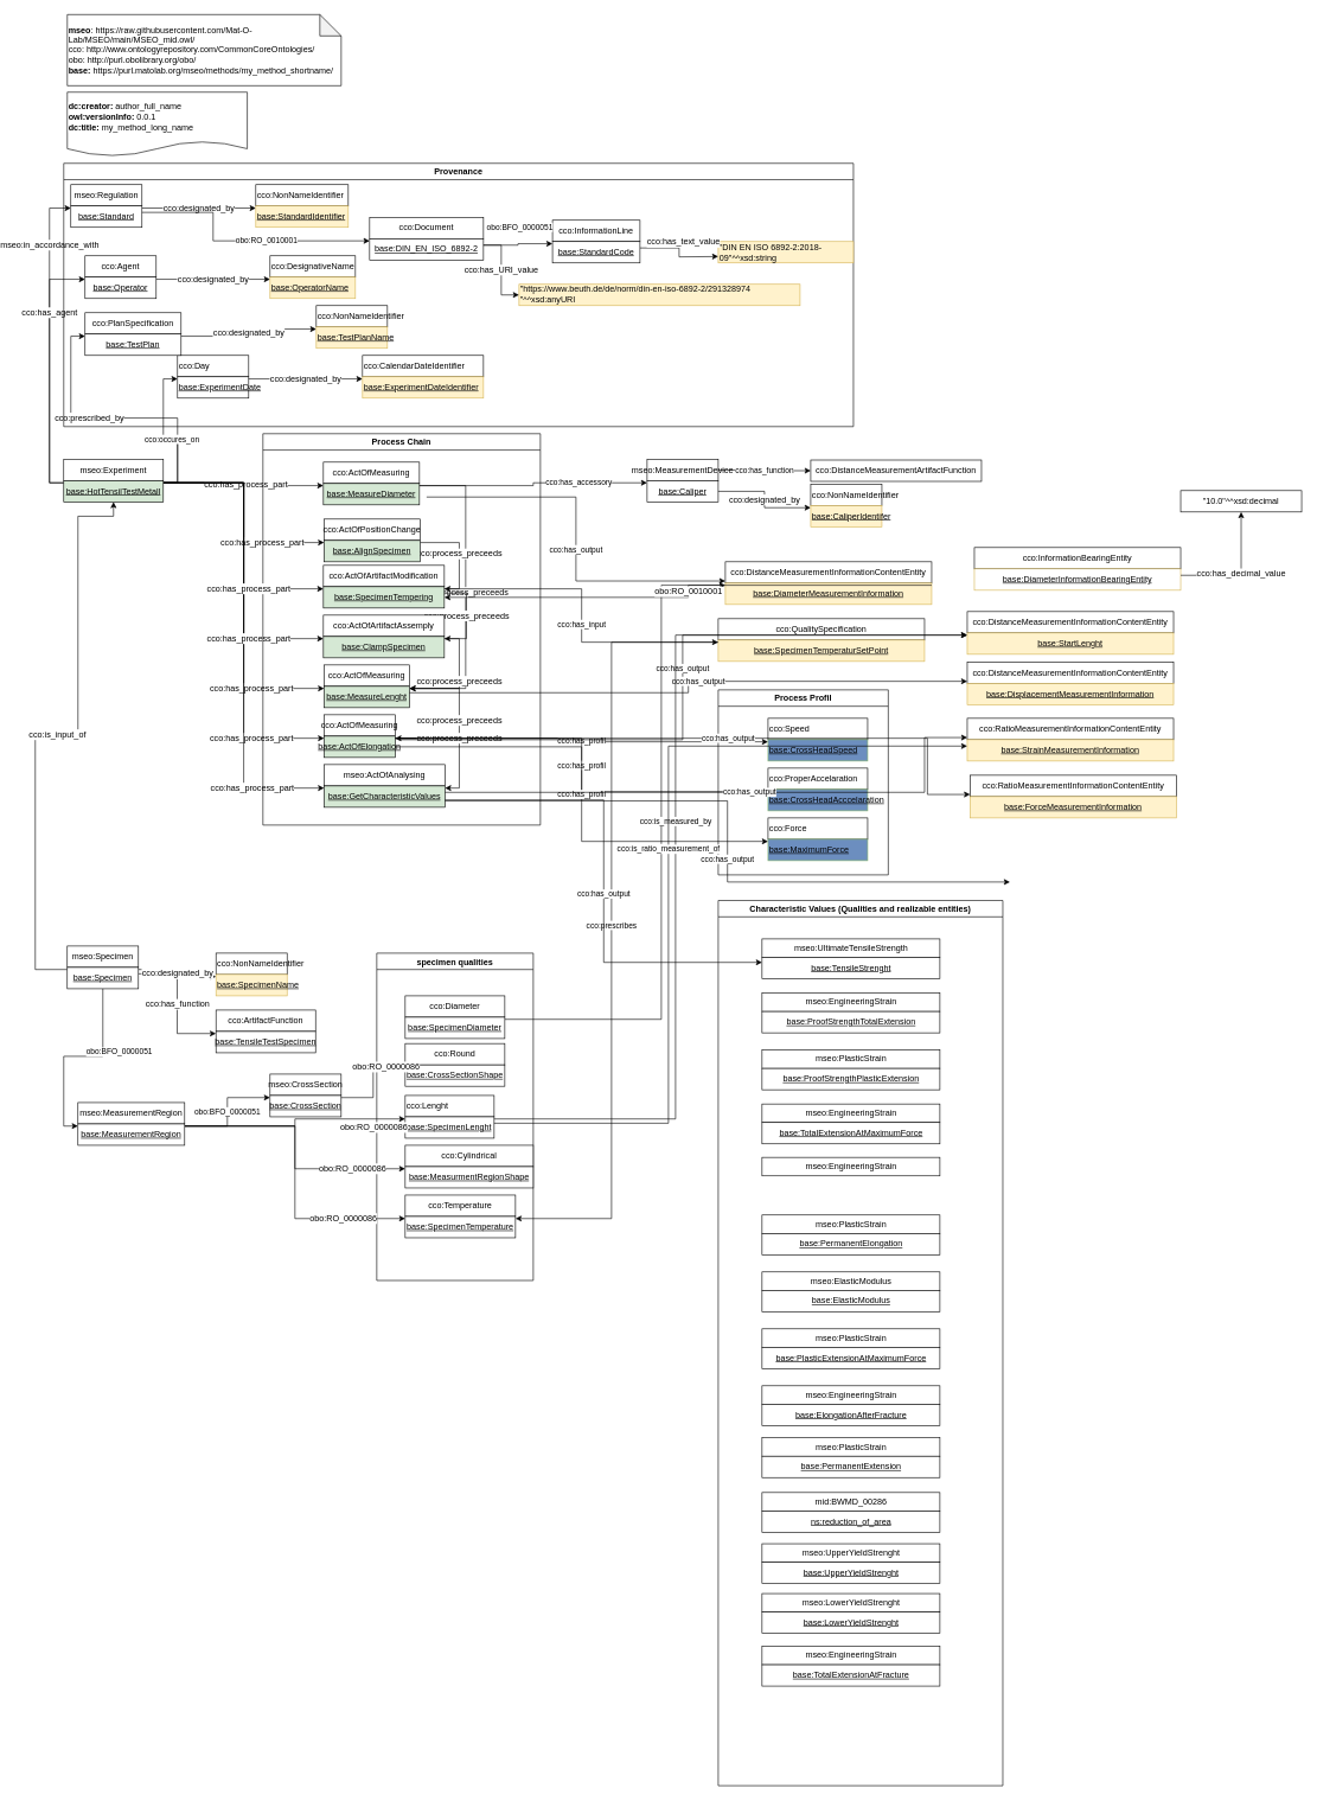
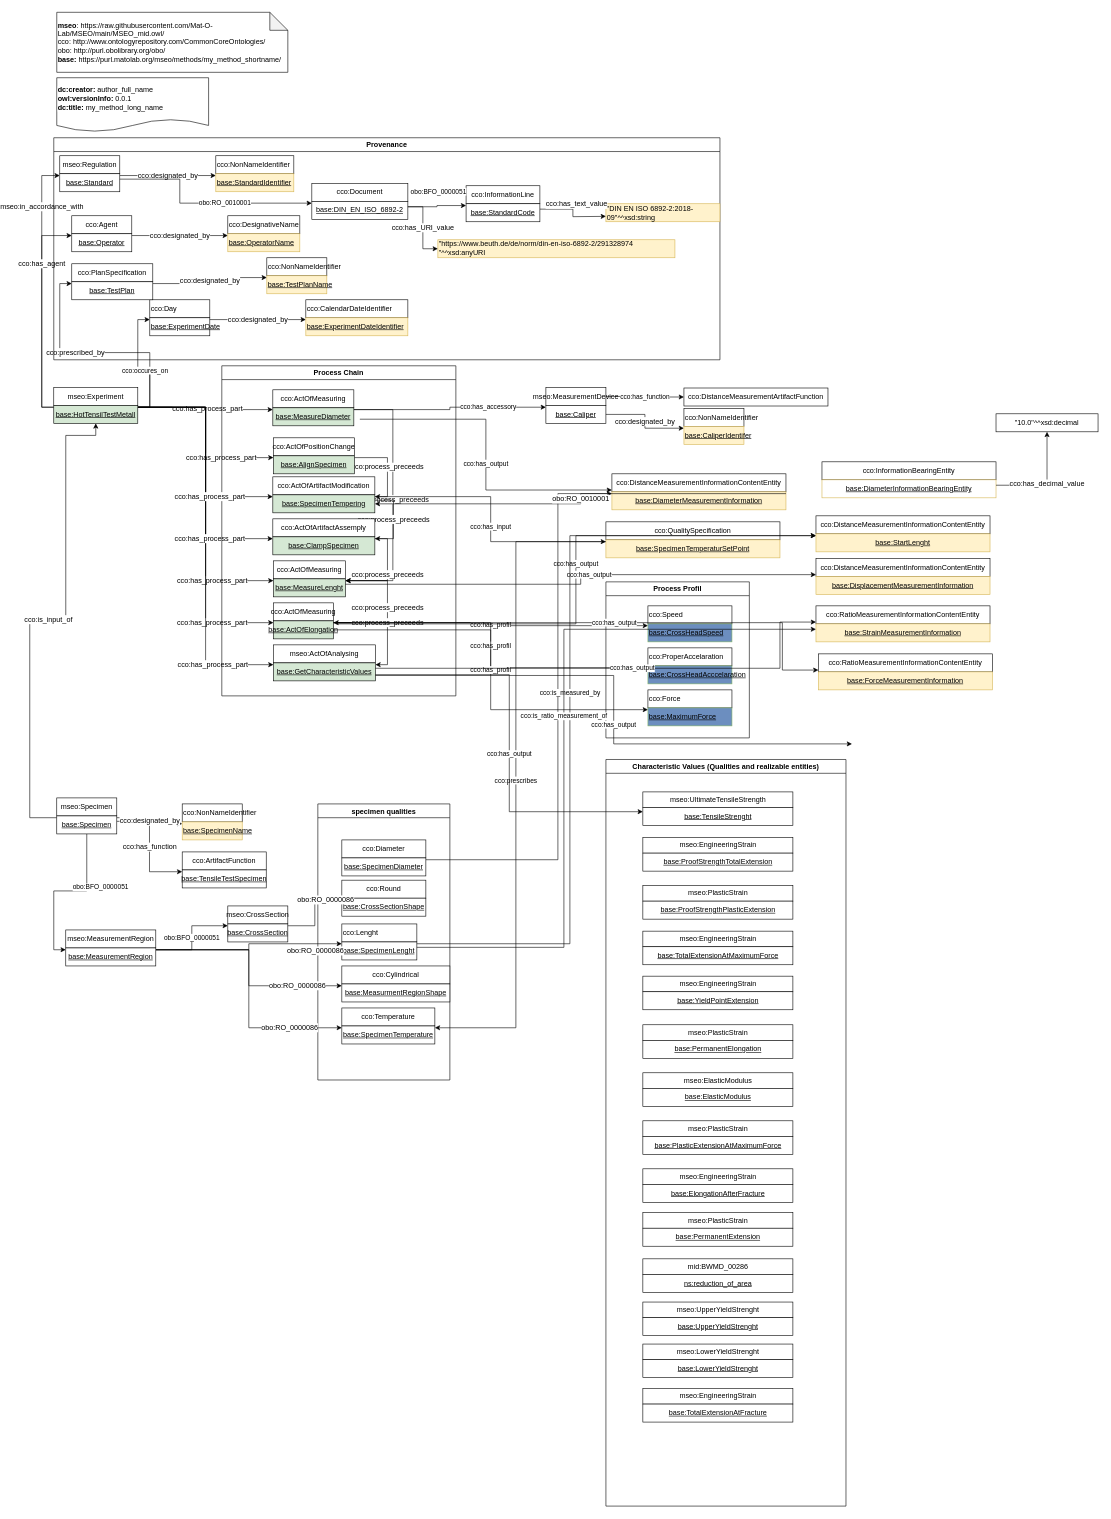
+ <mxCell id="149" value="&lt;u&gt;base:YieldPointExtension&lt;/u&gt;" style="rounded=0;whiteSpace=wrap;html=1;snapToPoint=1;points=[[0.1,0],[0.2,0],[0.3,0],[0.4,0],[0.5,0],[0.6,0],[0.7,0],[0.8,0],[0.9,0],[0,0.1],[0,0.3],[0,0.5],[0,0.7],[0,0.9],[0.1,1],[0.2,1],[0.3,1],[0.4,1],[0.5,1],[0.6,1],[0.7,1],[0.8,1],[0.9,1],[1,0.1],[1,0.3],[1,0.5],[1,0.7],[1,0.9]];" vertex="1" parent="139"><mxGeometry x="61.55" y="387" width="250" height="30" as="geometry" /></mxCell>
